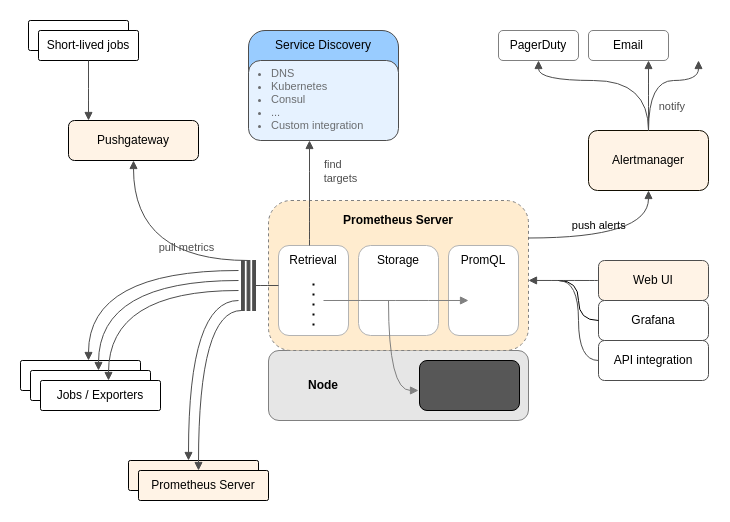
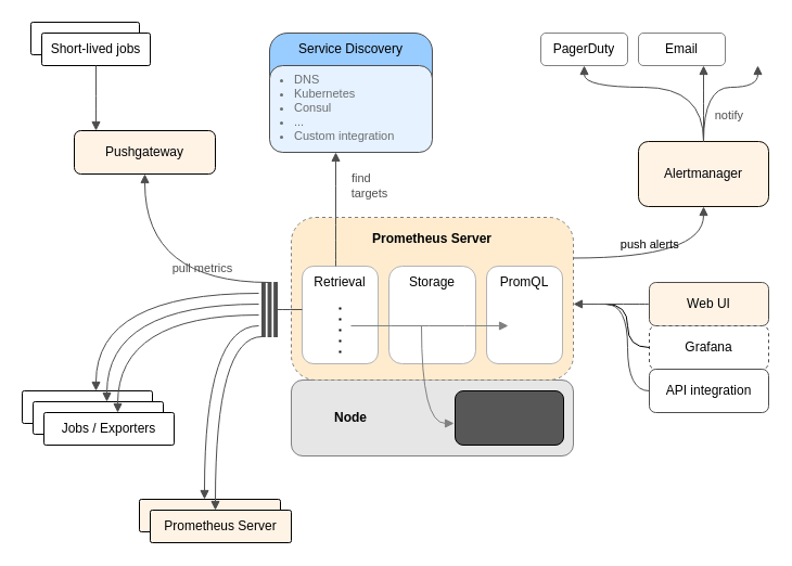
- <mxCell id="46" value="Grafana" style="whiteSpace=wrap;html=1;rounded=1;shadow=0;glass=0;strokeColor=#4D4D4D;strokeWidth=1;fillColor=#FFFFFF;gradientColor=none;" parent="1" vertex="1"><mxGeometry x="598" y="300" width="110" height="40" as="geometry" /></mxCell>
+ <mxCell id="46" value="Grafana" style="whiteSpace=wrap;html=1;rounded=1;shadow=0;glass=0;strokeColor=#4D4D4D;strokeWidth=1;fillColor=#FFFFFF;gradientColor=none;dashed=1;" parent="1" vertex="1"><mxGeometry x="598" y="300" width="110" height="40" as="geometry" /></mxCell>
